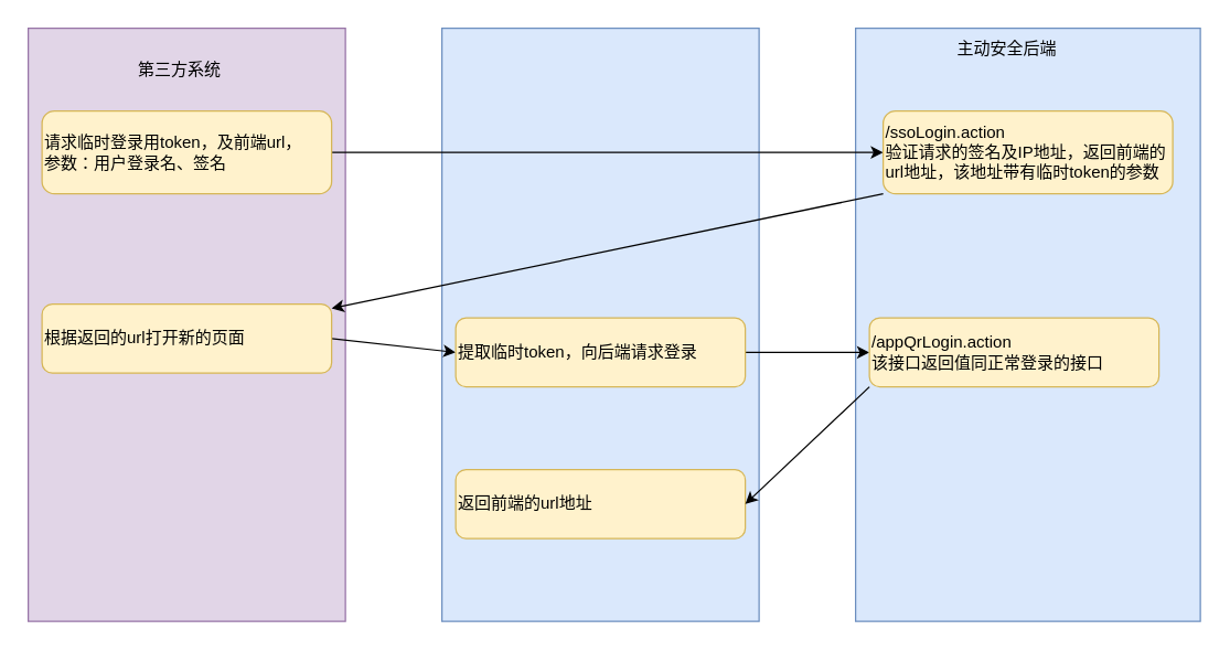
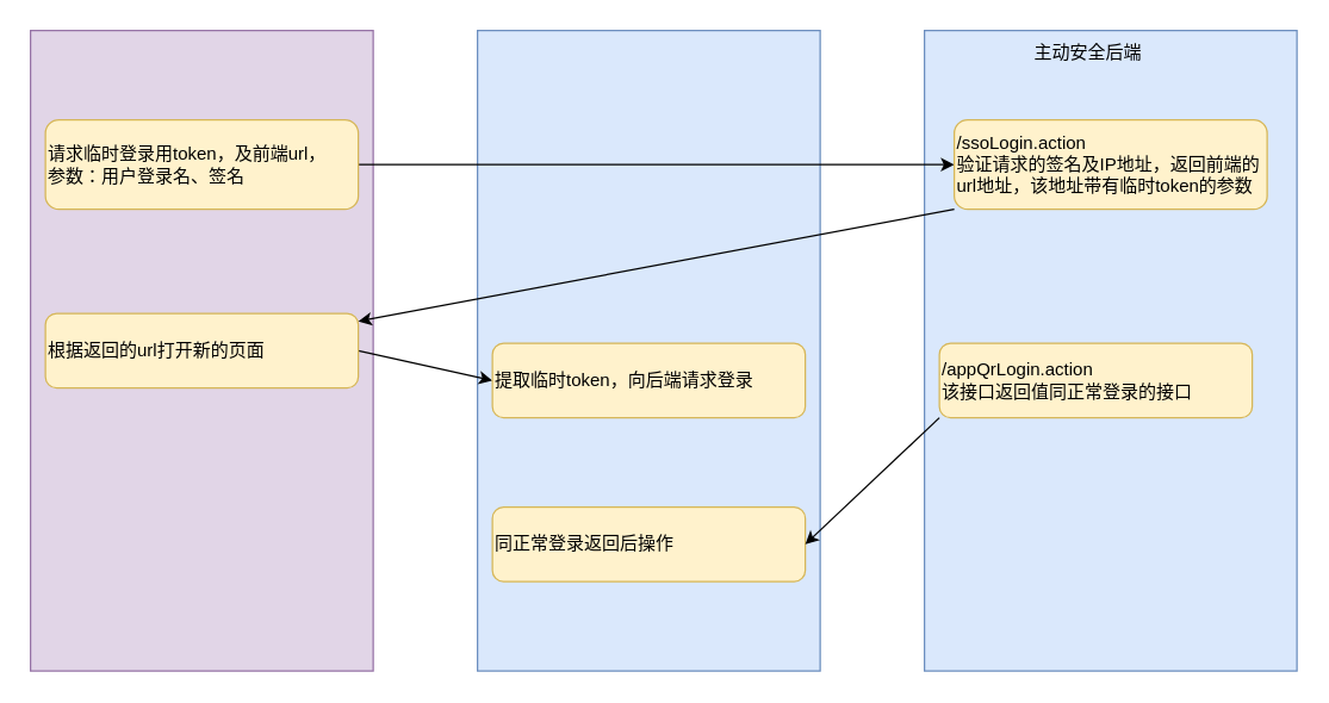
- <mxCell id="5" value="第三方系统" style="text;html=1;strokeColor=none;fillColor=none;align=center;verticalAlign=middle;whiteSpace=wrap;rounded=0;" vertex="1" parent="1"><mxGeometry x="60" y="40" width="140" height="20" as="geometry" /></mxCell>
- <mxCell id="10" value="根据返回的url打开新的页面" style="rounded=1;whiteSpace=wrap;html=1;fillColor=#fff2cc;strokeColor=#d6b656;align=left;" vertex="1" parent="1"><mxGeometry x="30" y="220" width="210" height="50" as="geometry" /></mxCell>
+ <mxCell id="10" value="根据返回的url打开新的页面" style="rounded=1;whiteSpace=wrap;html=1;fillColor=#fff2cc;strokeColor=#d6b656;align=left;" vertex="1" parent="1"><mxGeometry x="30" y="210" width="210" height="50" as="geometry" /></mxCell>
- <mxCell id="11" style="edgeStyle=none;rounded=0;orthogonalLoop=1;jettySize=auto;html=1;exitX=1;exitY=0.5;exitDx=0;exitDy=0;entryX=0;entryY=0.5;entryDx=0;entryDy=0;" edge="1" parent="1" source="12" target="15"><mxGeometry relative="1" as="geometry" /></mxCell>
- <mxCell id="13" value="返回前端的url地址" style="rounded=1;whiteSpace=wrap;html=1;fillColor=#fff2cc;strokeColor=#d6b656;align=left;" vertex="1" parent="1"><mxGeometry x="330" y="340" width="210" height="50" as="geometry" /></mxCell>
+ <mxCell id="13" value="同正常登录返回后操作" style="rounded=1;whiteSpace=wrap;html=1;fillColor=#fff2cc;strokeColor=#d6b656;align=left;" vertex="1" parent="1"><mxGeometry x="330" y="340" width="210" height="50" as="geometry" /></mxCell>
